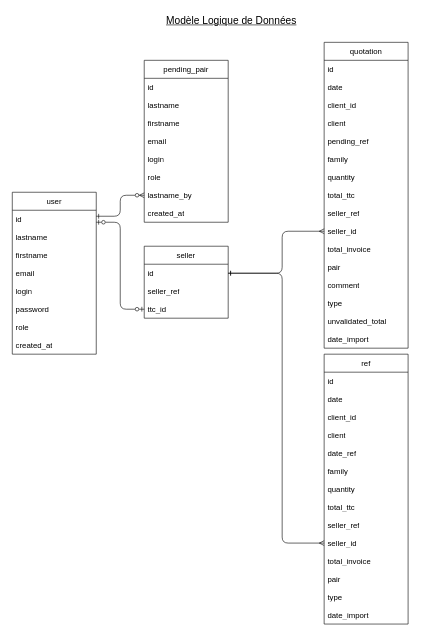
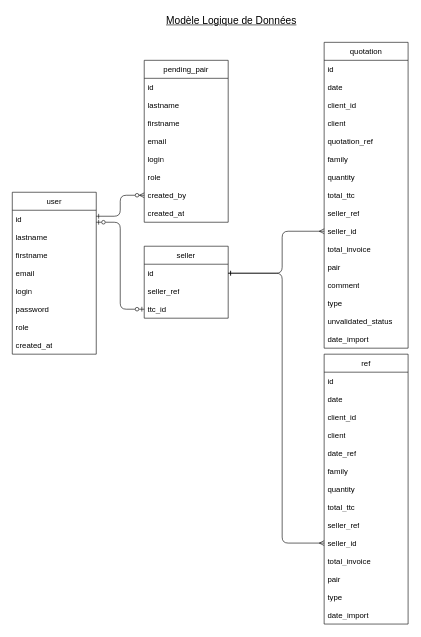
- <mxCell id="37" value="pending_ref" style="text;strokeColor=none;fillColor=none;align=left;verticalAlign=middle;spacingLeft=4;spacingRight=4;overflow=hidden;points=[[0,0.5],[1,0.5]];portConstraint=eastwest;rotatable=0;whiteSpace=wrap;html=1;fontSize=13;" parent="32" vertex="1"><mxGeometry y="150" width="140" height="30" as="geometry" /></mxCell>
+ <mxCell id="37" value="quotation_ref" style="text;strokeColor=none;fillColor=none;align=left;verticalAlign=middle;spacingLeft=4;spacingRight=4;overflow=hidden;points=[[0,0.5],[1,0.5]];portConstraint=eastwest;rotatable=0;whiteSpace=wrap;html=1;fontSize=13;" parent="32" vertex="1"><mxGeometry y="150" width="140" height="30" as="geometry" /></mxCell>
- <mxCell id="58" value="lastname_by" style="text;strokeColor=none;fillColor=none;align=left;verticalAlign=middle;spacingLeft=4;spacingRight=4;overflow=hidden;points=[[0,0.5],[1,0.5]];portConstraint=eastwest;rotatable=0;whiteSpace=wrap;html=1;fontSize=13;" parent="51" vertex="1"><mxGeometry y="210" width="140" height="30" as="geometry" /></mxCell>
+ <mxCell id="58" value="created_by" style="text;strokeColor=none;fillColor=none;align=left;verticalAlign=middle;spacingLeft=4;spacingRight=4;overflow=hidden;points=[[0,0.5],[1,0.5]];portConstraint=eastwest;rotatable=0;whiteSpace=wrap;html=1;fontSize=13;" parent="51" vertex="1"><mxGeometry y="210" width="140" height="30" as="geometry" /></mxCell>
- <mxCell id="47" value="unvalidated_total" style="text;strokeColor=none;fillColor=none;align=left;verticalAlign=middle;spacingLeft=4;spacingRight=4;overflow=hidden;points=[[0,0.5],[1,0.5]];portConstraint=eastwest;rotatable=0;whiteSpace=wrap;html=1;fontSize=13;" vertex="1" parent="32"><mxGeometry y="450" width="140" height="30" as="geometry" /></mxCell>
+ <mxCell id="47" value="unvalidated_status" style="text;strokeColor=none;fillColor=none;align=left;verticalAlign=middle;spacingLeft=4;spacingRight=4;overflow=hidden;points=[[0,0.5],[1,0.5]];portConstraint=eastwest;rotatable=0;whiteSpace=wrap;html=1;fontSize=13;" vertex="1" parent="32"><mxGeometry y="450" width="140" height="30" as="geometry" /></mxCell>
